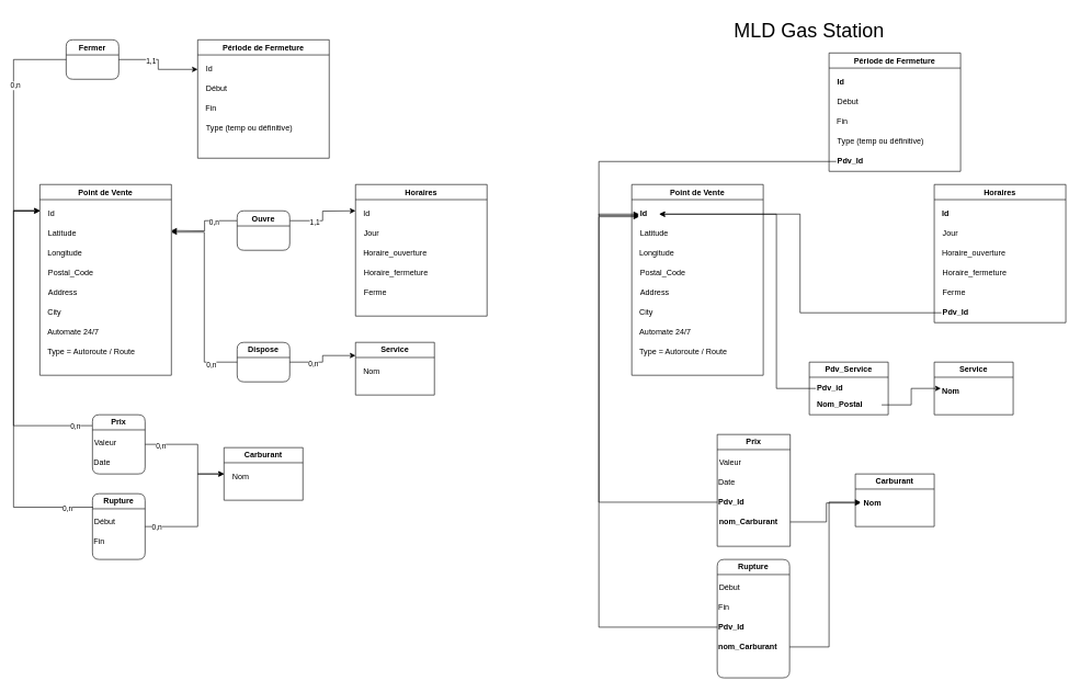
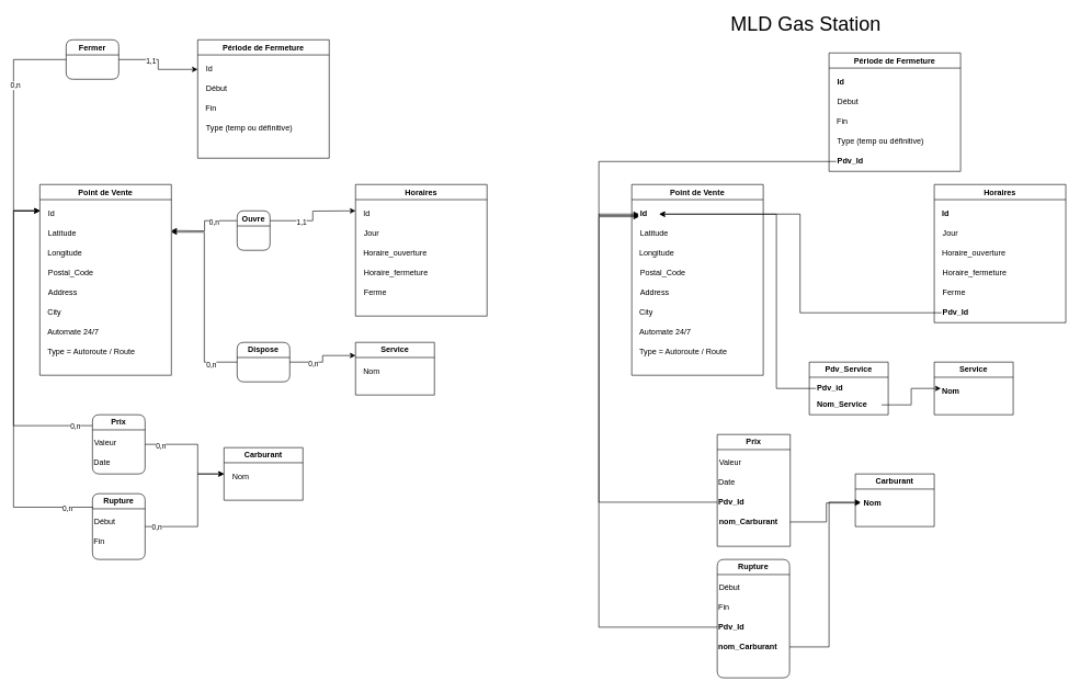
- <mxCell id="64" value="&lt;font style=&quot;font-size: 30px;&quot;&gt;MLD Gas Station&lt;/font&gt;" style="text;html=1;strokeColor=none;fillColor=none;align=center;verticalAlign=middle;whiteSpace=wrap;rounded=0;" vertex="1" parent="1"><mxGeometry x="1105" y="30" width="250" height="30" as="geometry" /></mxCell>
+ <mxCell id="64" value="&lt;font style=&quot;font-size: 30px;&quot;&gt;MLD Gas Station&lt;/font&gt;" style="text;html=1;strokeColor=none;fillColor=none;align=center;verticalAlign=middle;whiteSpace=wrap;rounded=0;" vertex="1" parent="1"><mxGeometry x="1100" y="20" width="250" height="30" as="geometry" /></mxCell>
- <mxCell id="33" value="Ouvre" style="swimlane;whiteSpace=wrap;html=1;rounded=1;" vertex="1" parent="1"><mxGeometry x="360" y="320" width="80" height="60" as="geometry" /></mxCell>
+ <mxCell id="33" value="Ouvre" style="swimlane;whiteSpace=wrap;html=1;rounded=1;" vertex="1" parent="1"><mxGeometry x="360" y="320" width="50" height="60" as="geometry" /></mxCell>
- <mxCell id="84" value="&lt;b&gt;Nom_Postal&lt;/b&gt;" style="text;html=1;align=left;verticalAlign=middle;resizable=0;points=[];autosize=1;strokeColor=none;fillColor=none;" vertex="1" parent="82"><mxGeometry x="10" y="50" width="100" height="30" as="geometry" /></mxCell>
+ <mxCell id="84" value="&lt;b&gt;Nom_Service&lt;/b&gt;" style="text;html=1;align=left;verticalAlign=middle;resizable=0;points=[];autosize=1;strokeColor=none;fillColor=none;" vertex="1" parent="82"><mxGeometry x="10" y="50" width="100" height="30" as="geometry" /></mxCell>
